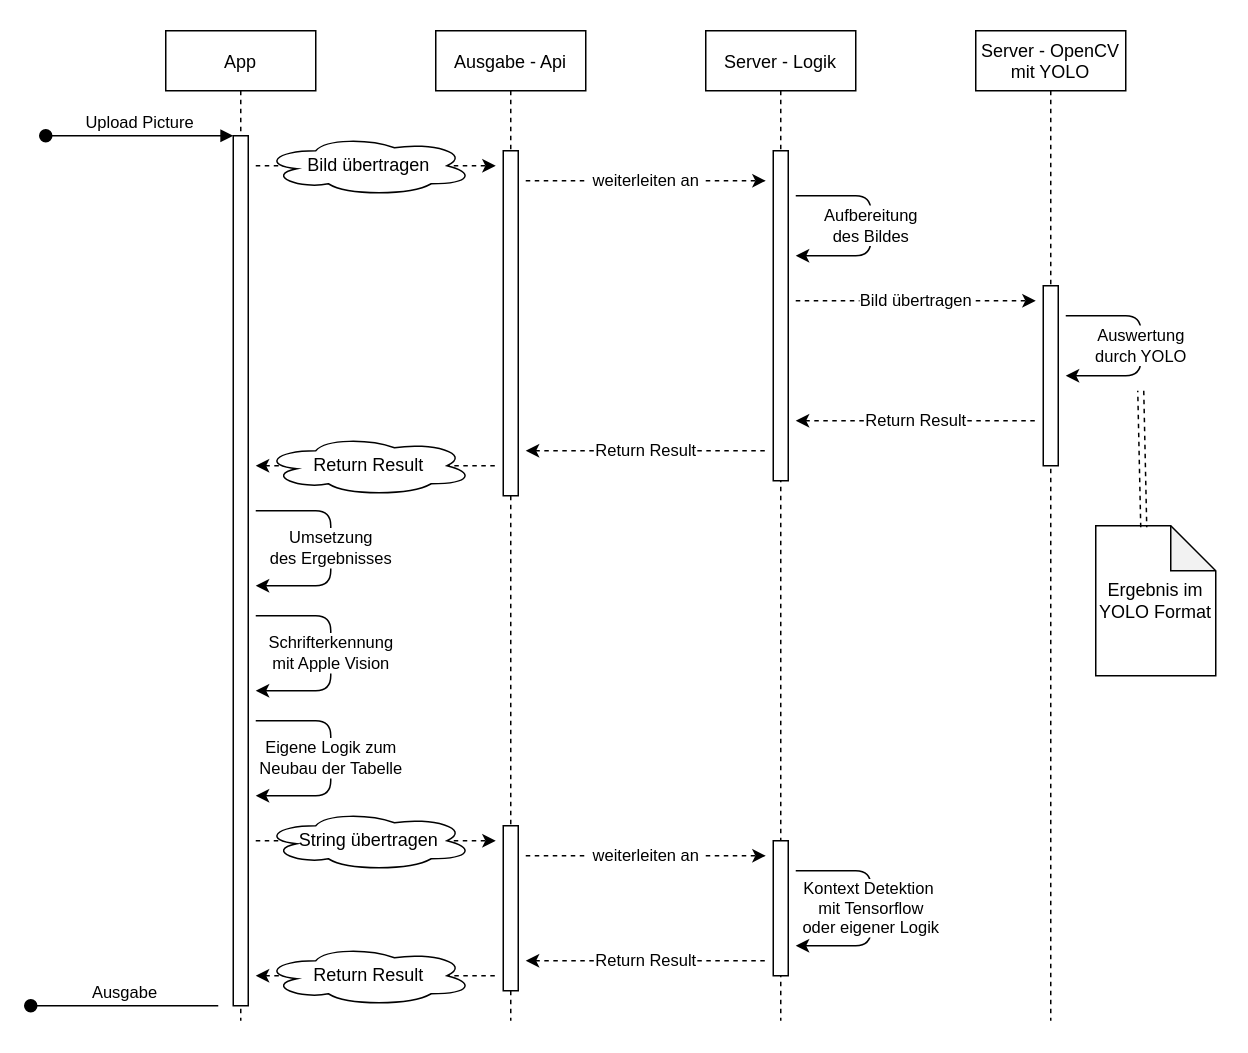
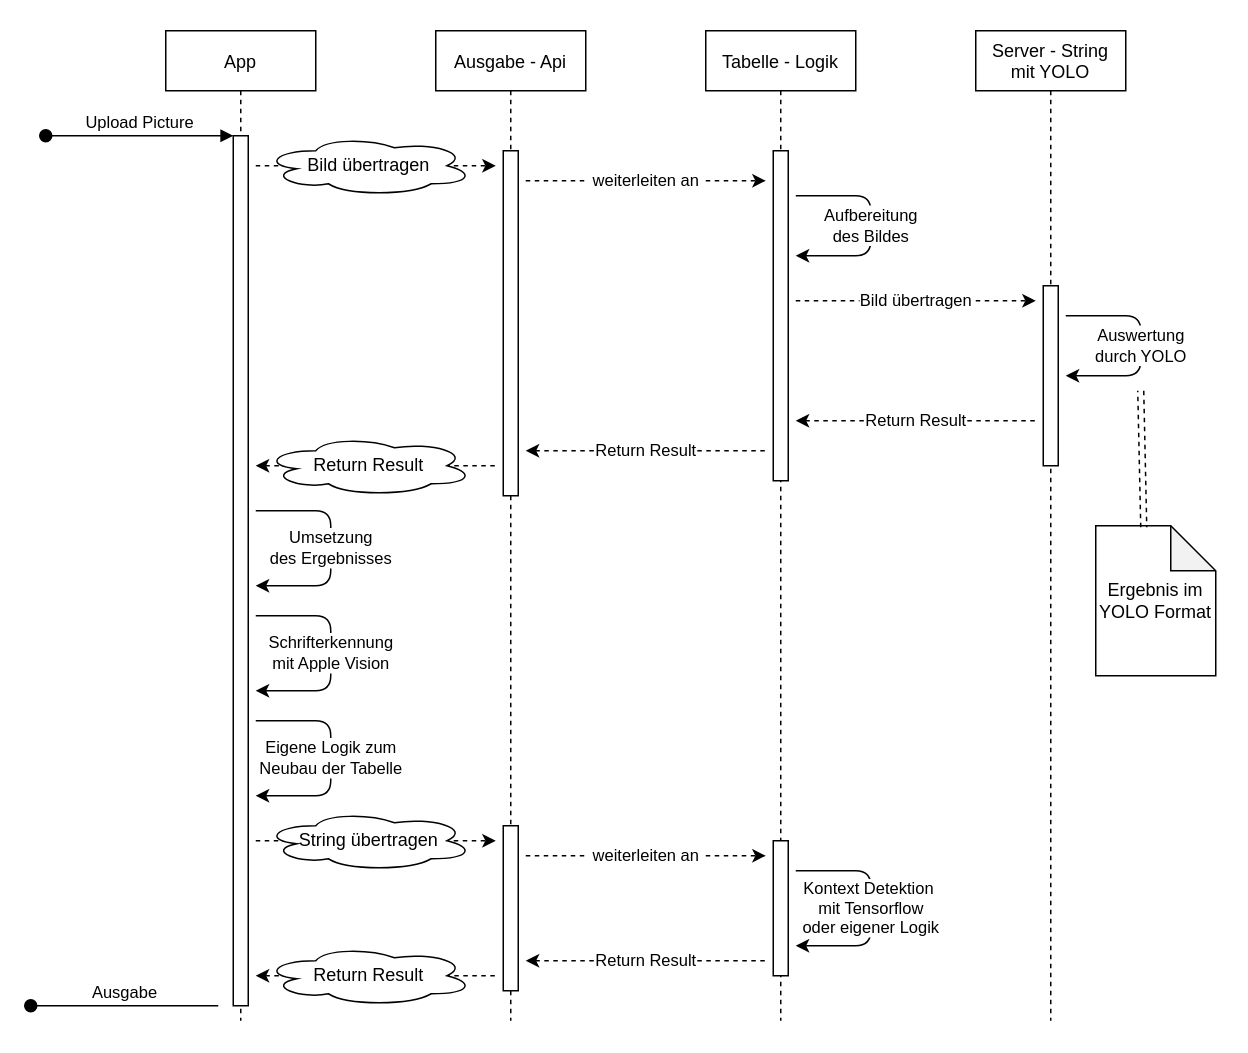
- <mxCell id="11" value="Server - OpenCV&#10;mit YOLO" style="shape=umlLifeline;perimeter=lifelinePerimeter;container=1;collapsible=0;recursiveResize=0;rounded=0;shadow=0;strokeWidth=1;" parent="1" vertex="1"><mxGeometry x="650" y="20" width="100" height="660" as="geometry" /></mxCell>
+ <mxCell id="11" value="Server - String&#10;mit YOLO" style="shape=umlLifeline;perimeter=lifelinePerimeter;container=1;collapsible=0;recursiveResize=0;rounded=0;shadow=0;strokeWidth=1;" parent="1" vertex="1"><mxGeometry x="650" y="20" width="100" height="660" as="geometry" /></mxCell>
- <mxCell id="8" value="Server - Logik" style="shape=umlLifeline;perimeter=lifelinePerimeter;container=1;collapsible=0;recursiveResize=0;rounded=0;shadow=0;strokeWidth=1;" parent="1" vertex="1"><mxGeometry x="470" y="20" width="100" height="660" as="geometry" /></mxCell>
+ <mxCell id="8" value="Tabelle - Logik" style="shape=umlLifeline;perimeter=lifelinePerimeter;container=1;collapsible=0;recursiveResize=0;rounded=0;shadow=0;strokeWidth=1;" parent="1" vertex="1"><mxGeometry x="470" y="20" width="100" height="660" as="geometry" /></mxCell>
